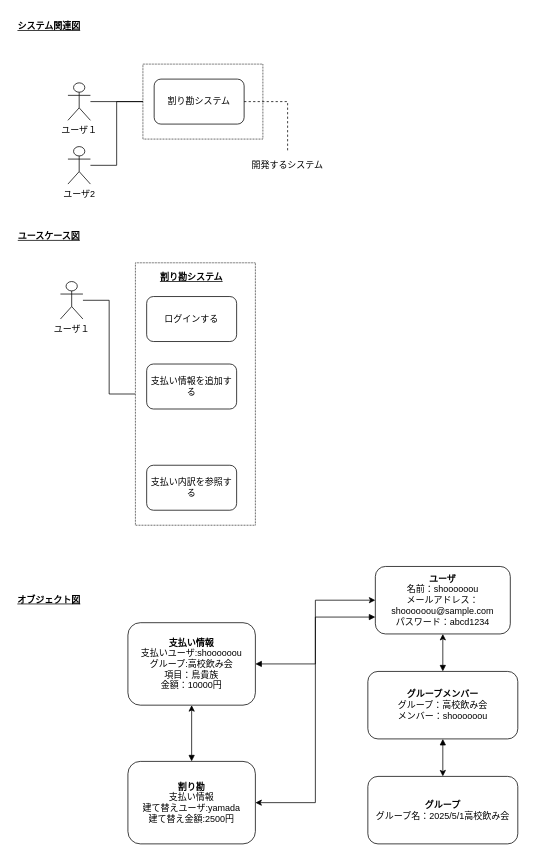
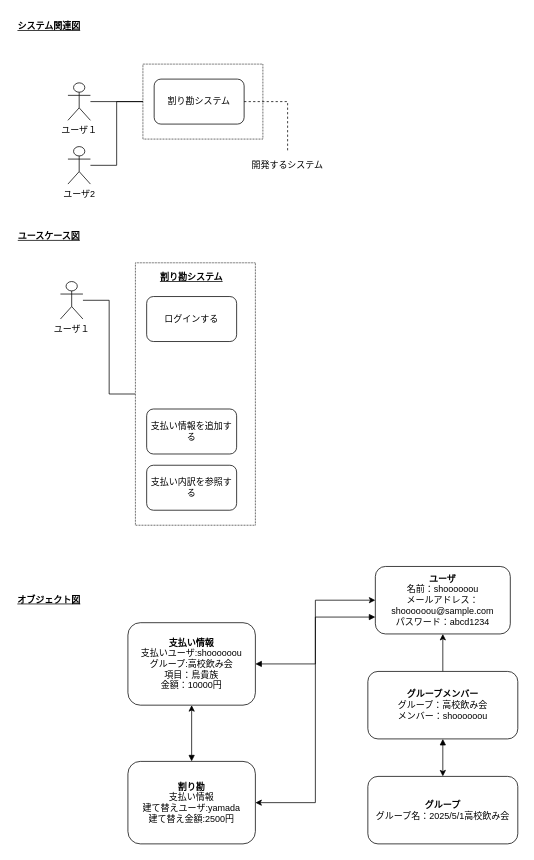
- <mxCell id="17" value="支払い情報を追加する" style="rounded=1;whiteSpace=wrap;html=1;" vertex="1" parent="1"><mxGeometry x="195" y="485" width="120" height="60" as="geometry" /></mxCell>
+ <mxCell id="17" value="支払い情報を追加する" style="rounded=1;whiteSpace=wrap;html=1;" vertex="1" parent="1"><mxGeometry x="195" y="545" width="120" height="60" as="geometry" /></mxCell>
- <mxCell id="22" style="edgeStyle=orthogonalEdgeStyle;rounded=0;orthogonalLoop=1;jettySize=auto;html=1;entryX=0.5;entryY=0;entryDx=0;entryDy=0;startArrow=classic;startFill=1;endArrow=block;endFill=1;strokeColor=#000000;" edge="1" parent="1" source="24" target="27"><mxGeometry relative="1" as="geometry" /></mxCell>
+ <mxCell id="22" style="edgeStyle=orthogonalEdgeStyle;rounded=0;orthogonalLoop=1;jettySize=auto;html=1;entryX=0.5;entryY=0;entryDx=0;entryDy=0;startArrow=classic;startFill=1;endArrow=none;endFill=1;strokeColor=#000000;" edge="1" parent="1" source="24" target="27"><mxGeometry relative="1" as="geometry" /></mxCell>
